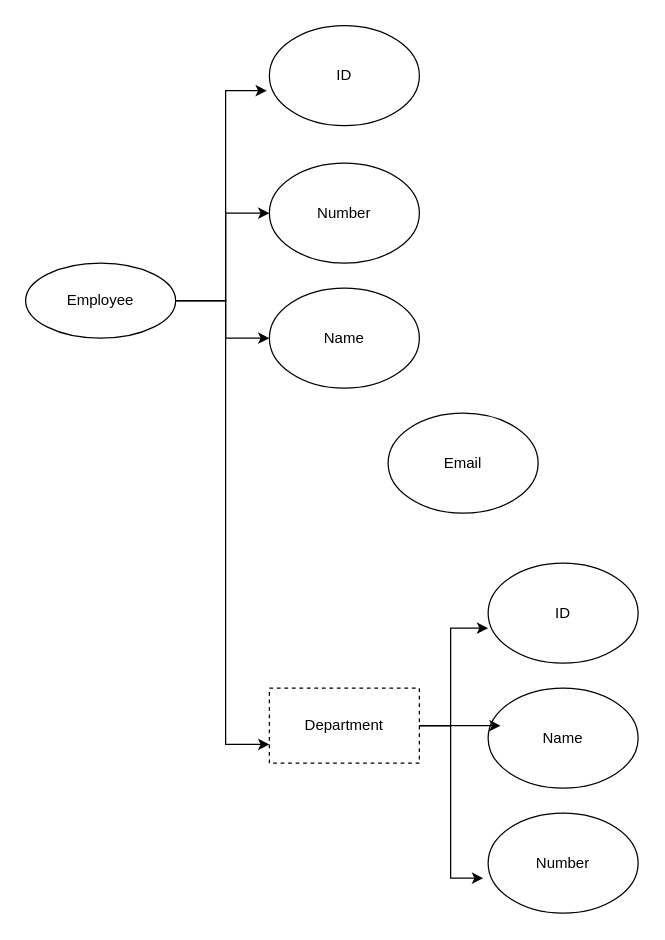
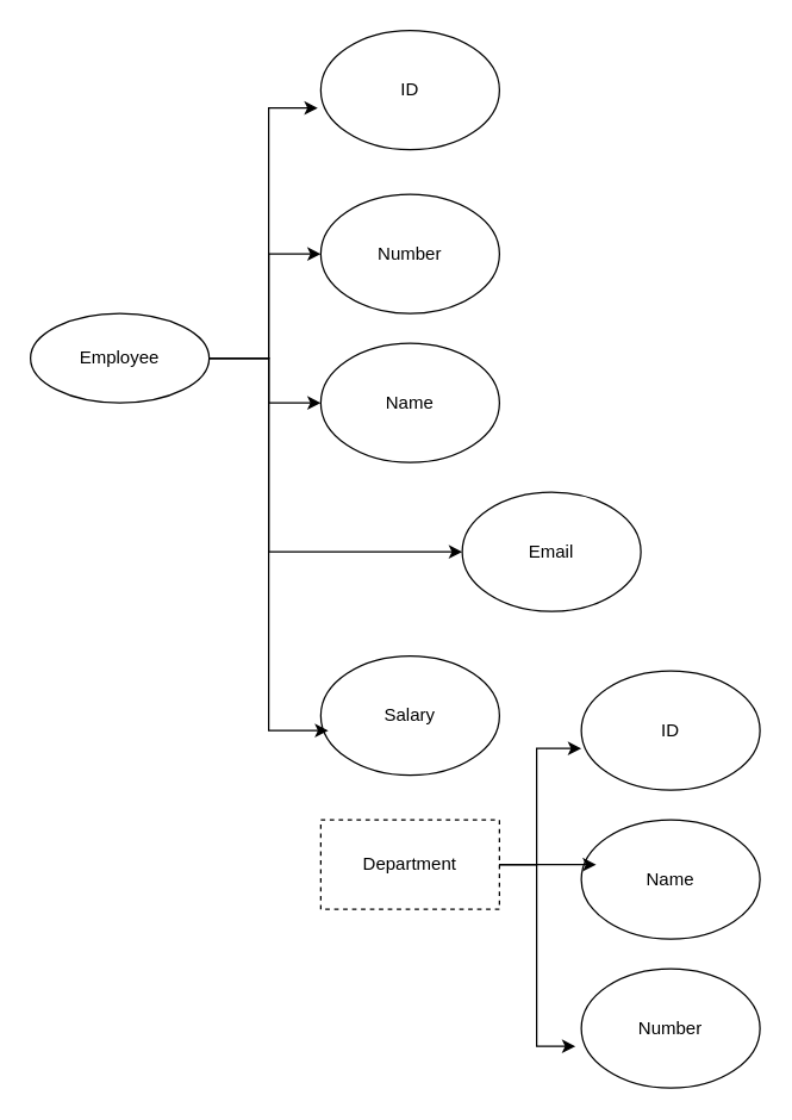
+ <mxCell id="4" style="edgeStyle=orthogonalEdgeStyle;rounded=0;orthogonalLoop=1;jettySize=auto;html=1;entryX=0;entryY=0.5;entryDx=0;entryDy=0;" edge="1" parent="1" source="6" target="10"><mxGeometry relative="1" as="geometry"><Array as="points"><mxPoint x="180" y="240" /><mxPoint x="180" y="370" /></Array></mxGeometry></mxCell>
+ <mxCell id="11" value="Salary" style="ellipse;whiteSpace=wrap;html=1;" vertex="1" parent="1"><mxGeometry x="215" y="440" width="120" height="80" as="geometry" /></mxCell>
+ <mxCell id="13" style="edgeStyle=orthogonalEdgeStyle;rounded=0;orthogonalLoop=1;jettySize=auto;html=1;entryX=0.042;entryY=0.625;entryDx=0;entryDy=0;entryPerimeter=0;" edge="1" parent="1" source="6" target="11"><mxGeometry relative="1" as="geometry"><Array as="points"><mxPoint x="180" y="240" /><mxPoint x="180" y="490" /></Array></mxGeometry></mxCell>
- <mxCell id="5" style="edgeStyle=orthogonalEdgeStyle;rounded=0;orthogonalLoop=1;jettySize=auto;html=1;entryX=0;entryY=0.75;entryDx=0;entryDy=0;" edge="1" parent="1" source="6" target="14"><mxGeometry relative="1" as="geometry"><Array as="points"><mxPoint x="180" y="240" /><mxPoint x="180" y="595" /></Array></mxGeometry></mxCell>
